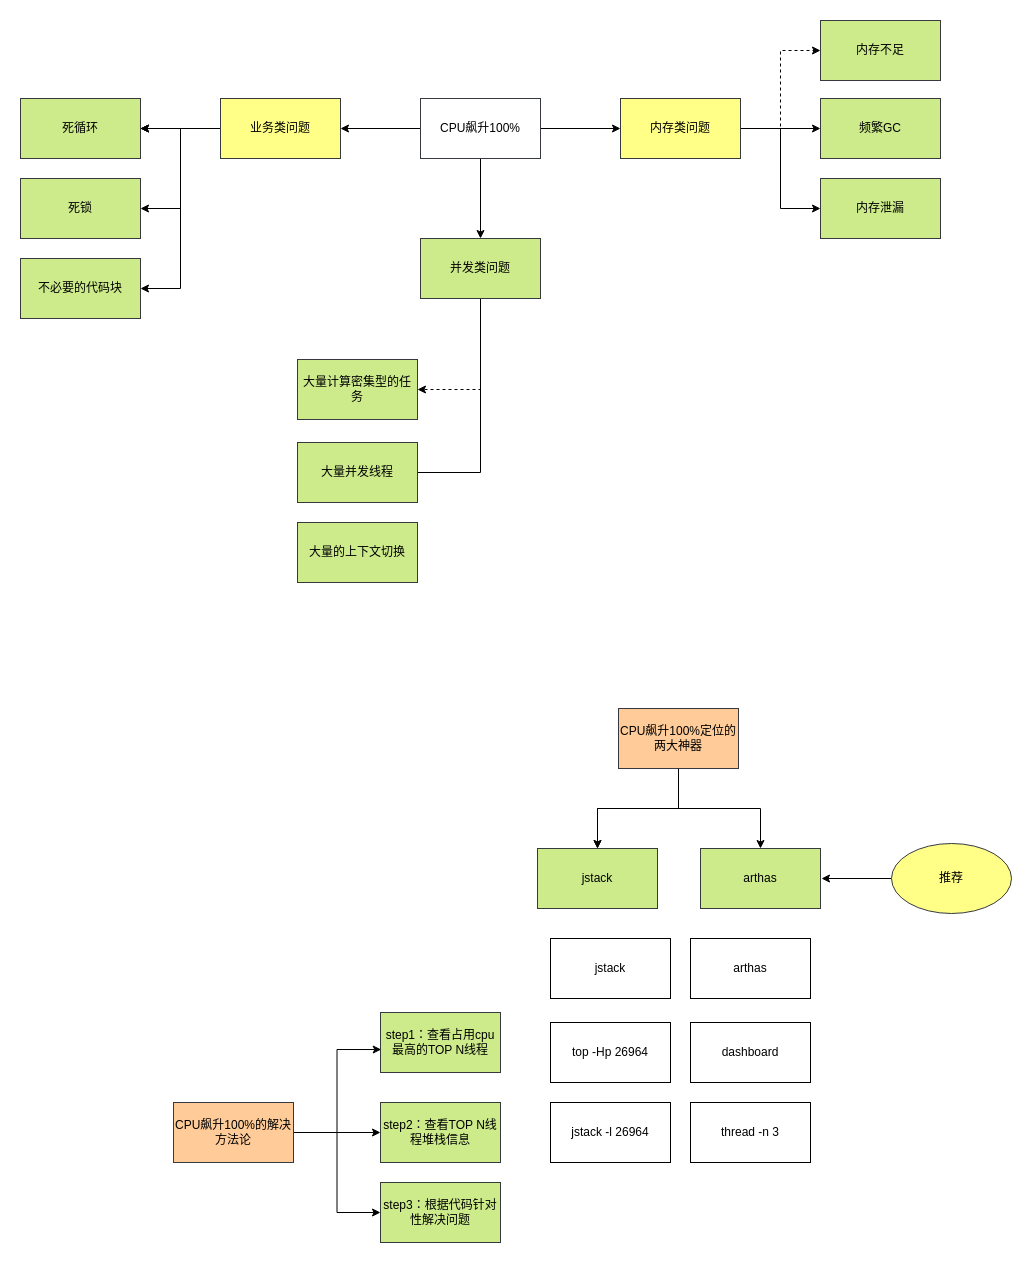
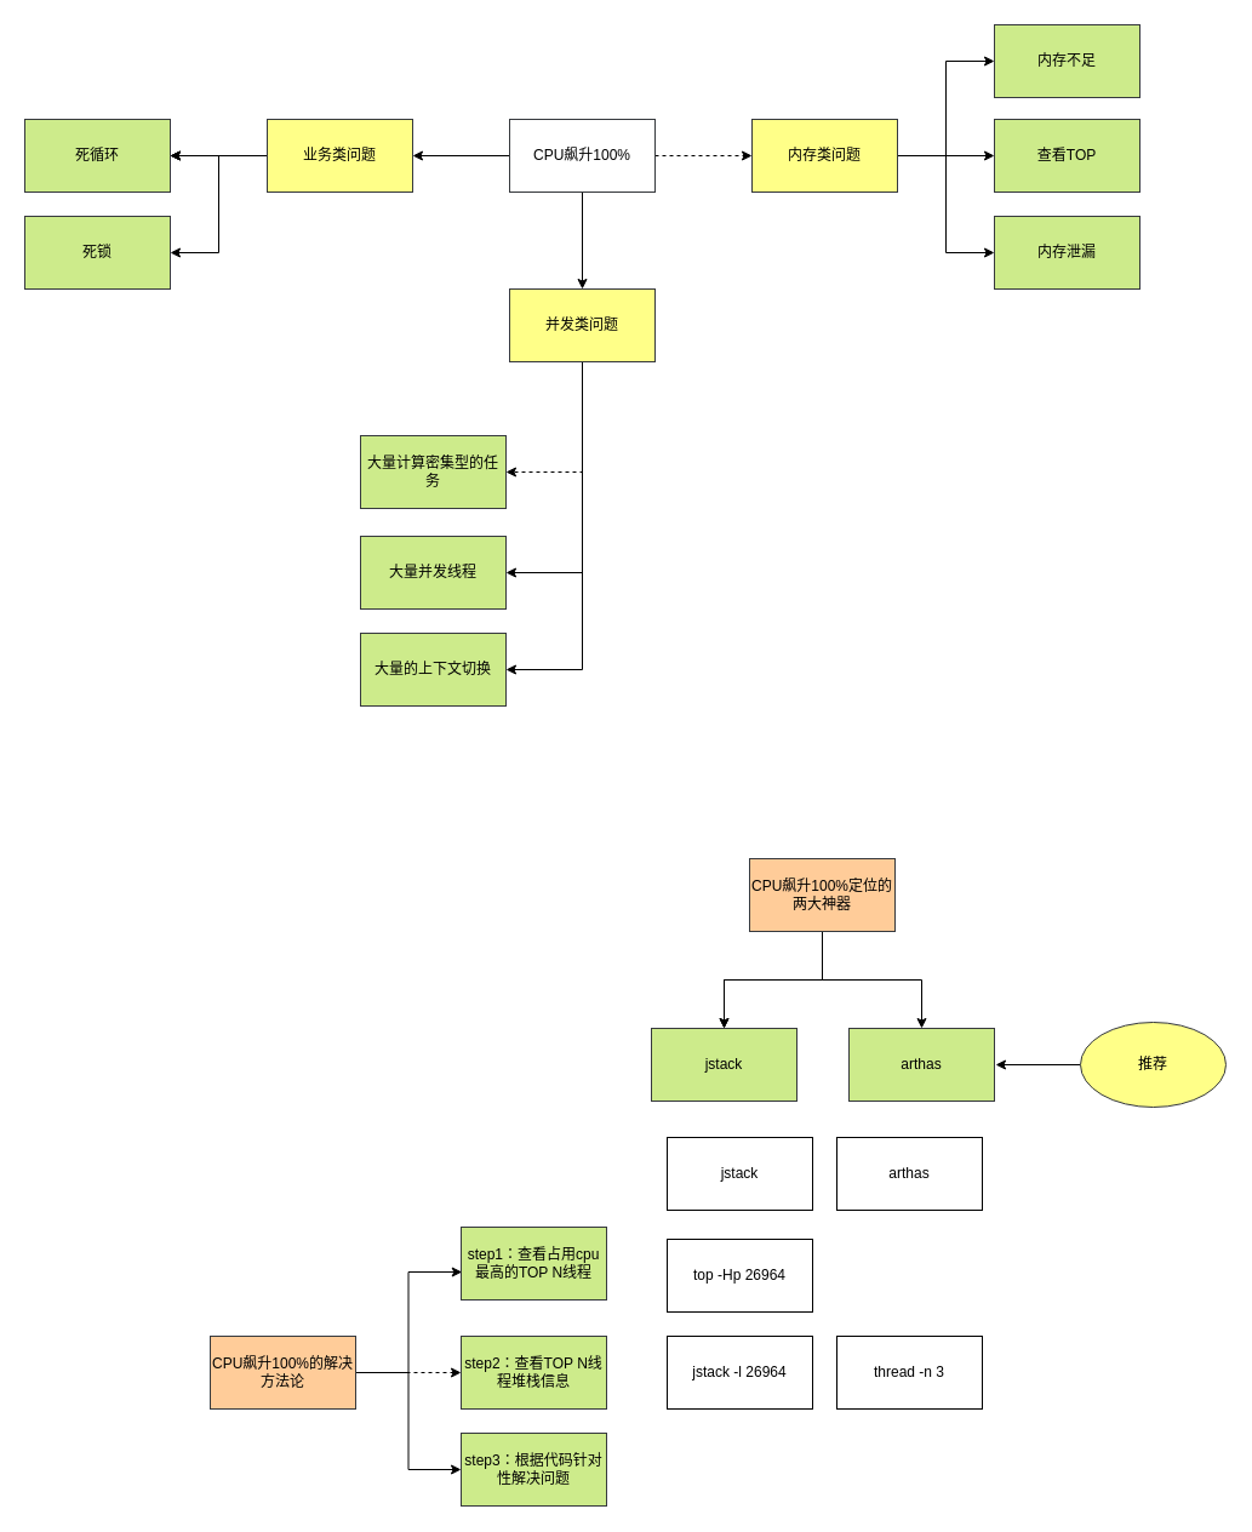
- <mxCell id="6" value="" style="edgeStyle=orthogonalEdgeStyle;rounded=0;orthogonalLoop=1;jettySize=auto;html=1;entryX=0;entryY=0.5;entryDx=0;entryDy=0;dashed=1;" edge="1" parent="1" source="9" target="10"><mxGeometry relative="1" as="geometry" /></mxCell>
+ <mxCell id="6" value="" style="edgeStyle=orthogonalEdgeStyle;rounded=0;orthogonalLoop=1;jettySize=auto;html=1;entryX=0;entryY=0.5;entryDx=0;entryDy=0;" edge="1" parent="1" source="9" target="10"><mxGeometry relative="1" as="geometry" /></mxCell>
- <mxCell id="2" value="" style="edgeStyle=orthogonalEdgeStyle;rounded=0;orthogonalLoop=1;jettySize=auto;html=1;" edge="1" parent="1" source="5" target="9"><mxGeometry relative="1" as="geometry" /></mxCell>
+ <mxCell id="2" value="" style="edgeStyle=orthogonalEdgeStyle;rounded=0;orthogonalLoop=1;jettySize=auto;html=1;dashed=1;" edge="1" parent="1" source="5" target="9"><mxGeometry relative="1" as="geometry" /></mxCell>
- <mxCell id="11" value="频繁GC" style="whiteSpace=wrap;html=1;rounded=0;fillColor=#cdeb8b;strokeColor=#36393d;" vertex="1" parent="1"><mxGeometry x="820" y="98" width="120" height="60" as="geometry" /></mxCell>
+ <mxCell id="11" value="查看TOP" style="whiteSpace=wrap;html=1;rounded=0;fillColor=#cdeb8b;strokeColor=#36393d;" vertex="1" parent="1"><mxGeometry x="820" y="98" width="120" height="60" as="geometry" /></mxCell>
- <mxCell id="21" style="edgeStyle=orthogonalEdgeStyle;rounded=0;orthogonalLoop=1;jettySize=auto;html=1;exitX=0;exitY=0.5;exitDx=0;exitDy=0;entryX=1;entryY=0.5;entryDx=0;entryDy=0;" edge="1" parent="1" source="22" target="26"><mxGeometry relative="1" as="geometry" /></mxCell>
- <mxCell id="16" value="并发类问题" style="whiteSpace=wrap;html=1;fillColor=#cdeb8b;strokeColor=#36393d;rounded=0;" vertex="1" parent="1"><mxGeometry x="420" y="238" width="120" height="60" as="geometry" /></mxCell>
+ <mxCell id="16" value="并发类问题" style="whiteSpace=wrap;html=1;fillColor=#ffff88;strokeColor=#36393d;rounded=0;" vertex="1" parent="1"><mxGeometry x="420" y="238" width="120" height="60" as="geometry" /></mxCell>
- <mxCell id="26" value="不必要的代码块" style="whiteSpace=wrap;html=1;fillColor=#cdeb8b;strokeColor=#36393d;rounded=0;" vertex="1" parent="1"><mxGeometry x="20" y="258" width="120" height="60" as="geometry" /></mxCell>
- <mxCell id="14" style="edgeStyle=orthogonalEdgeStyle;rounded=0;orthogonalLoop=1;jettySize=auto;html=1;exitX=0.5;exitY=1;exitDx=0;exitDy=0;entryX=1;entryY=0.5;entryDx=0;entryDy=0;endArrow=none;" edge="1" parent="1" source="16" target="28"><mxGeometry relative="1" as="geometry" /></mxCell>
+ <mxCell id="14" style="edgeStyle=orthogonalEdgeStyle;rounded=0;orthogonalLoop=1;jettySize=auto;html=1;exitX=0.5;exitY=1;exitDx=0;exitDy=0;entryX=1;entryY=0.5;entryDx=0;entryDy=0;" edge="1" parent="1" source="16" target="28"><mxGeometry relative="1" as="geometry" /></mxCell>
+ <mxCell id="15" style="edgeStyle=orthogonalEdgeStyle;rounded=0;orthogonalLoop=1;jettySize=auto;html=1;exitX=0.5;exitY=1;exitDx=0;exitDy=0;entryX=1;entryY=0.5;entryDx=0;entryDy=0;" edge="1" parent="1" source="16" target="27"><mxGeometry relative="1" as="geometry" /></mxCell>
- <mxCell id="47" value="dashboard" style="rounded=0;whiteSpace=wrap;html=1;" vertex="1" parent="1"><mxGeometry x="690" y="1022" width="120" height="60" as="geometry" /></mxCell>
- <mxCell id="38" style="edgeStyle=orthogonalEdgeStyle;rounded=0;orthogonalLoop=1;jettySize=auto;html=1;exitX=1;exitY=0.5;exitDx=0;exitDy=0;entryX=0;entryY=0.5;entryDx=0;entryDy=0;" edge="1" parent="1" source="40" target="42"><mxGeometry relative="1" as="geometry" /></mxCell>
+ <mxCell id="38" style="edgeStyle=orthogonalEdgeStyle;rounded=0;orthogonalLoop=1;jettySize=auto;html=1;exitX=1;exitY=0.5;exitDx=0;exitDy=0;entryX=0;entryY=0.5;entryDx=0;entryDy=0;dashed=1;" edge="1" parent="1" source="40" target="42"><mxGeometry relative="1" as="geometry" /></mxCell>
